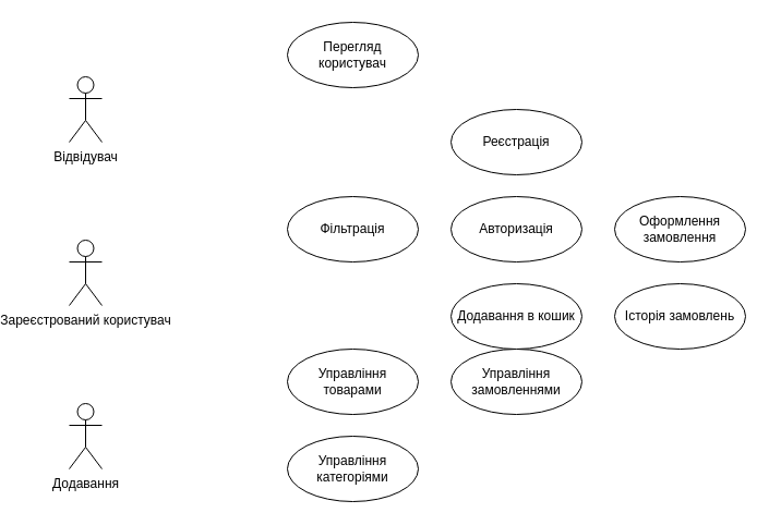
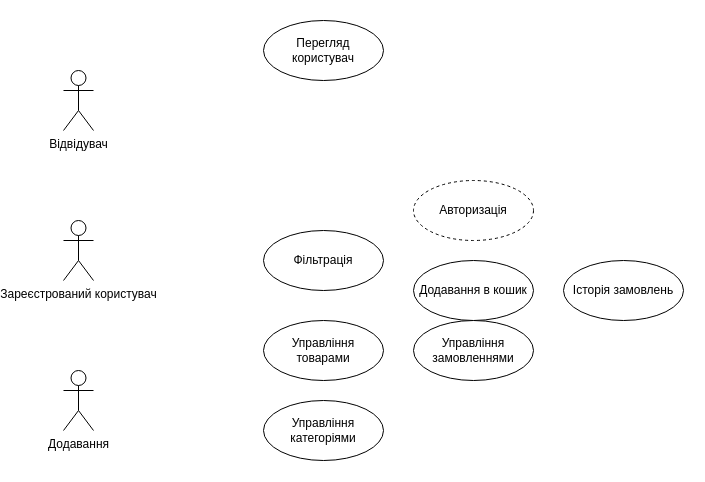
- <mxCell id="7" value="Реєстрація" style="ellipse;whiteSpace=wrap;html=1;" vertex="1" parent="1"><mxGeometry x="370" y="100" width="120" height="60" as="geometry" /></mxCell>
- <mxCell id="6" value="Фільтрація" style="ellipse;whiteSpace=wrap;html=1;" vertex="1" parent="1"><mxGeometry x="220" y="180" width="120" height="60" as="geometry" /></mxCell>
+ <mxCell id="6" value="Фільтрація" style="ellipse;whiteSpace=wrap;html=1;" vertex="1" parent="1"><mxGeometry x="220" y="230" width="120" height="60" as="geometry" /></mxCell>
- <mxCell id="8" value="Авторизація" style="ellipse;whiteSpace=wrap;html=1;" vertex="1" parent="1"><mxGeometry x="370" y="180" width="120" height="60" as="geometry" /></mxCell>
+ <mxCell id="8" value="Авторизація" style="ellipse;whiteSpace=wrap;html=1;dashed=1;" vertex="1" parent="1"><mxGeometry x="370" y="180" width="120" height="60" as="geometry" /></mxCell>
- <mxCell id="10" value="Оформлення замовлення" style="ellipse;whiteSpace=wrap;html=1;" vertex="1" parent="1"><mxGeometry x="520" y="180" width="120" height="60" as="geometry" /></mxCell>
